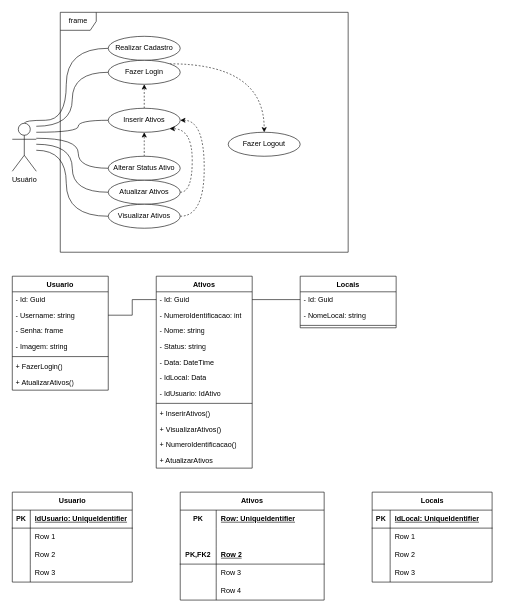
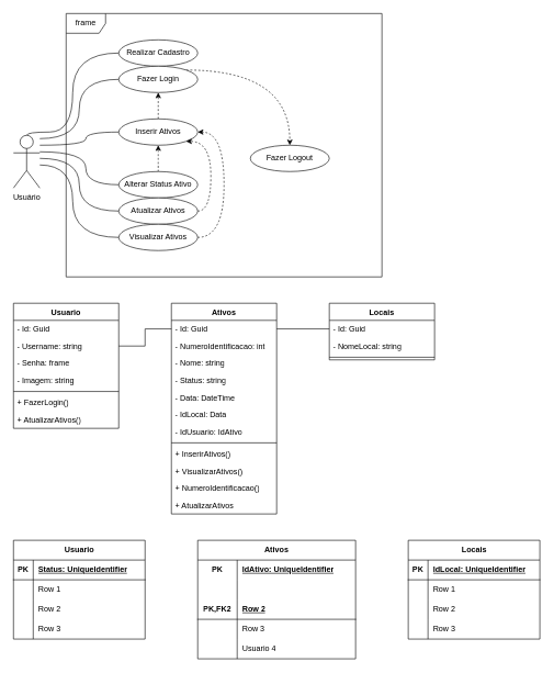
- <mxCell id="52" value="IdUsuario: UniqueIdentifier" style="shape=partialRectangle;connectable=0;fillColor=none;top=0;left=0;bottom=0;right=0;align=left;spacingLeft=6;fontStyle=5;overflow=hidden;whiteSpace=wrap;html=1;" vertex="1" parent="50"><mxGeometry x="30" width="170" height="30" as="geometry"><mxRectangle width="170" height="30" as="alternateBounds" /></mxGeometry></mxCell>
+ <mxCell id="52" value="Status: UniqueIdentifier" style="shape=partialRectangle;connectable=0;fillColor=none;top=0;left=0;bottom=0;right=0;align=left;spacingLeft=6;fontStyle=5;overflow=hidden;whiteSpace=wrap;html=1;" vertex="1" parent="50"><mxGeometry x="30" width="170" height="30" as="geometry"><mxRectangle width="170" height="30" as="alternateBounds" /></mxGeometry></mxCell>
- <mxCell id="65" value="Row: UniqueIdentifier" style="shape=partialRectangle;connectable=0;fillColor=none;top=0;left=0;bottom=0;right=0;align=left;spacingLeft=6;fontStyle=5;overflow=hidden;html=1;whiteSpace=wrap;" vertex="1" parent="63"><mxGeometry x="60" width="180.0" height="30" as="geometry"><mxRectangle width="180.0" height="30" as="alternateBounds" /></mxGeometry></mxCell>
+ <mxCell id="65" value="IdAtivo: UniqueIdentifier" style="shape=partialRectangle;connectable=0;fillColor=none;top=0;left=0;bottom=0;right=0;align=left;spacingLeft=6;fontStyle=5;overflow=hidden;html=1;whiteSpace=wrap;" vertex="1" parent="63"><mxGeometry x="60" width="180.0" height="30" as="geometry"><mxRectangle width="180.0" height="30" as="alternateBounds" /></mxGeometry></mxCell>
- <mxCell id="77" value="Row 4" style="shape=partialRectangle;connectable=0;fillColor=none;top=0;left=0;bottom=0;right=0;align=left;spacingLeft=6;overflow=hidden;html=1;whiteSpace=wrap;" vertex="1" parent="75"><mxGeometry x="60" width="180.0" height="30" as="geometry"><mxRectangle width="180.0" height="30" as="alternateBounds" /></mxGeometry></mxCell>
+ <mxCell id="77" value="Usuario 4" style="shape=partialRectangle;connectable=0;fillColor=none;top=0;left=0;bottom=0;right=0;align=left;spacingLeft=6;overflow=hidden;html=1;whiteSpace=wrap;" vertex="1" parent="75"><mxGeometry x="60" width="180.0" height="30" as="geometry"><mxRectangle width="180.0" height="30" as="alternateBounds" /></mxGeometry></mxCell>
